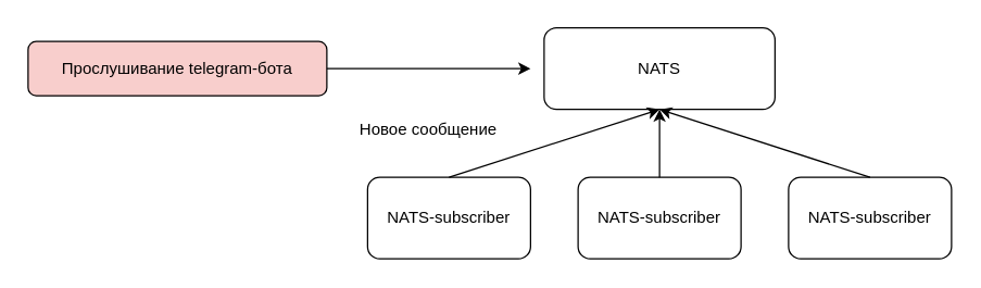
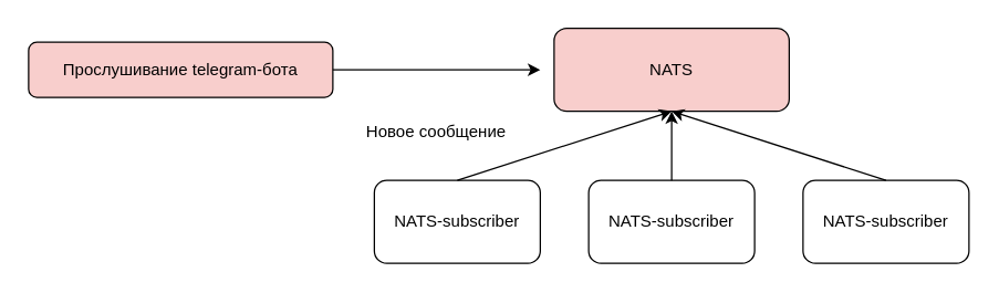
- <mxCell id="5" value="NATS" style="rounded=1;whiteSpace=wrap;html=1;" vertex="1" parent="1"><mxGeometry x="400" y="20" width="170" height="60" as="geometry" /></mxCell>
+ <mxCell id="5" value="NATS" style="rounded=1;whiteSpace=wrap;html=1;fillColor=#f8cecc;" vertex="1" parent="1"><mxGeometry x="400" y="20" width="170" height="60" as="geometry" /></mxCell>
